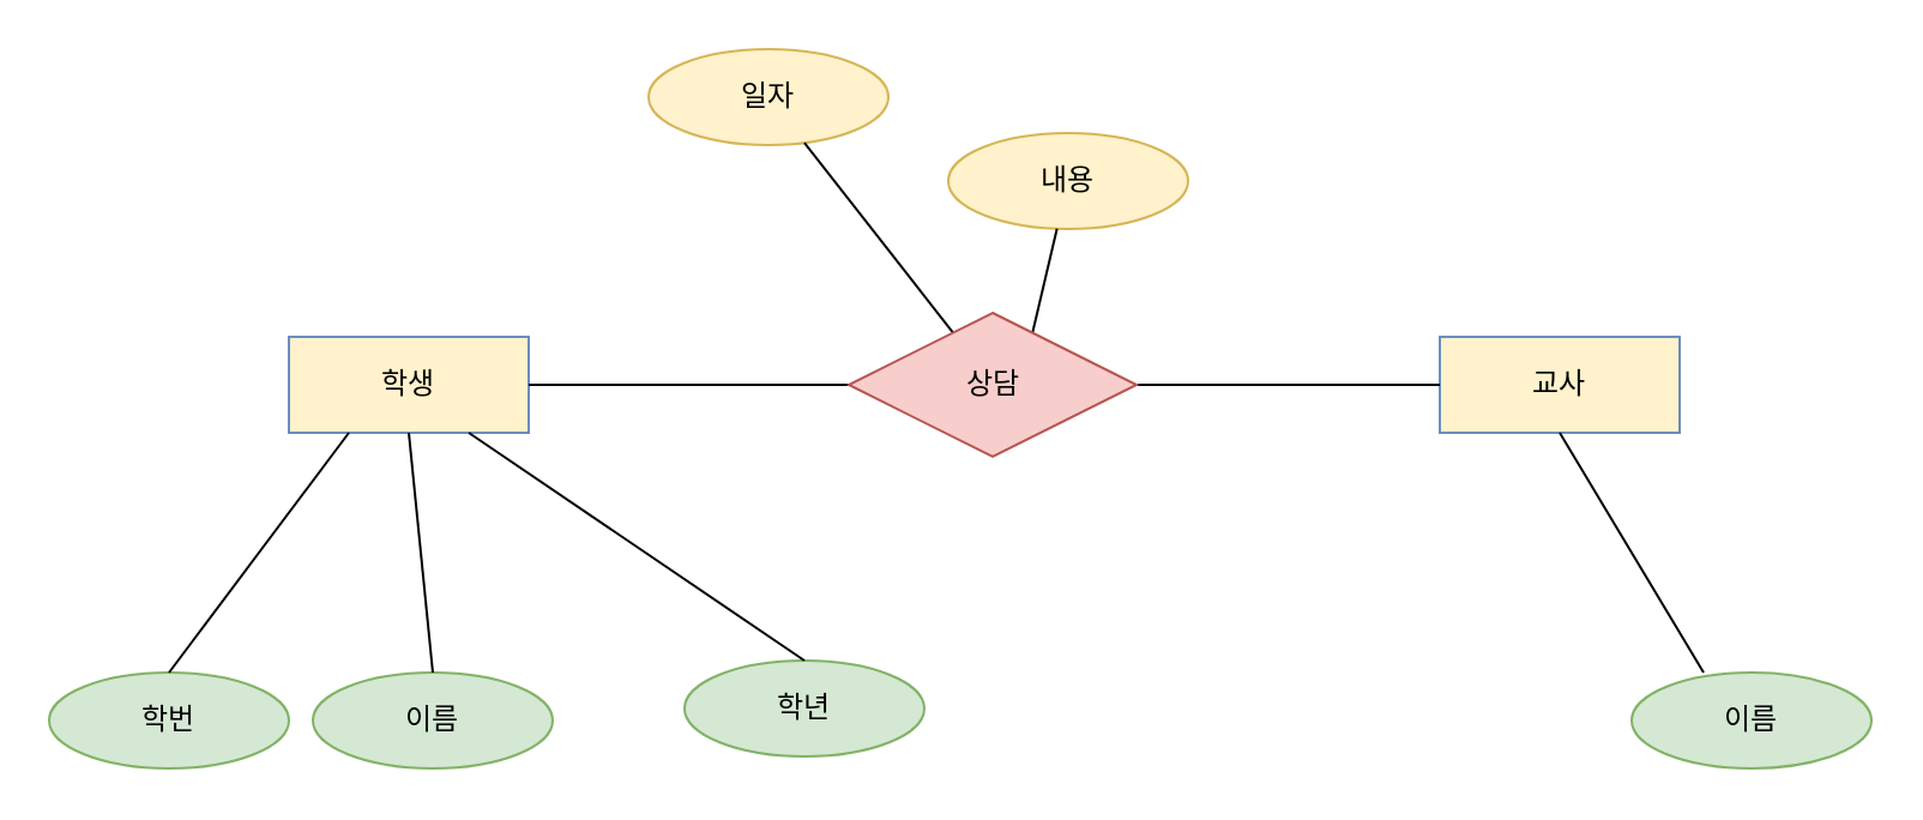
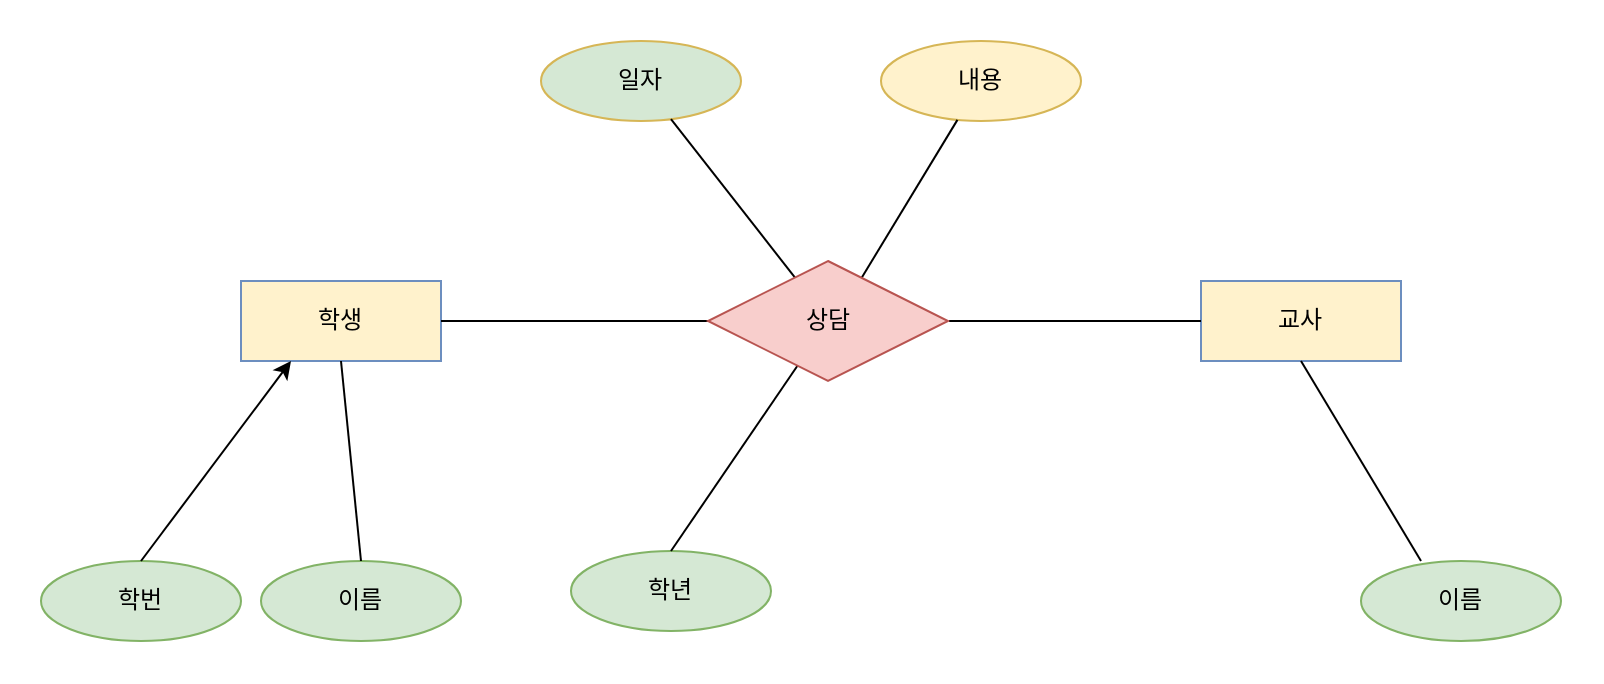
- <mxCell id="8" value="일자" style="ellipse;whiteSpace=wrap;html=1;align=center;fillColor=#fff2cc;strokeColor=#d6b656;" vertex="1" parent="1"><mxGeometry x="270" y="20" width="100" height="40" as="geometry" /></mxCell>
+ <mxCell id="8" value="일자" style="ellipse;whiteSpace=wrap;html=1;align=center;fillColor=#d5e8d4;strokeColor=#d6b656;" vertex="1" parent="1"><mxGeometry x="270" y="20" width="100" height="40" as="geometry" /></mxCell>
- <mxCell id="9" value="내용" style="ellipse;whiteSpace=wrap;html=1;align=center;fillColor=#fff2cc;strokeColor=#d6b656;" vertex="1" parent="1"><mxGeometry x="395" y="55" width="100" height="40" as="geometry" /></mxCell>
+ <mxCell id="9" value="내용" style="ellipse;whiteSpace=wrap;html=1;align=center;fillColor=#fff2cc;strokeColor=#d6b656;" vertex="1" parent="1"><mxGeometry x="440" y="20" width="100" height="40" as="geometry" /></mxCell>
- <mxCell id="10" value="" style="endArrow=none;html=1;rounded=0;exitX=0.5;exitY=0;exitDx=0;exitDy=0;entryX=0.25;entryY=1;entryDx=0;entryDy=0;" edge="1" parent="1" source="3" target="2"><mxGeometry relative="1" as="geometry"><mxPoint x="20" y="270" as="sourcePoint" /><mxPoint x="180" y="270" as="targetPoint" /></mxGeometry></mxCell>
+ <mxCell id="10" value="" style="endArrow=classic;html=1;rounded=0;exitX=0.5;exitY=0;exitDx=0;exitDy=0;entryX=0.25;entryY=1;entryDx=0;entryDy=0;" edge="1" parent="1" source="3" target="2"><mxGeometry relative="1" as="geometry"><mxPoint x="20" y="270" as="sourcePoint" /><mxPoint x="180" y="270" as="targetPoint" /></mxGeometry></mxCell>
- <mxCell id="12" value="" style="endArrow=none;html=1;rounded=0;exitX=0.5;exitY=0;exitDx=0;exitDy=0;entryX=0.75;entryY=1;entryDx=0;entryDy=0;" edge="1" parent="1" source="5" target="2"><mxGeometry relative="1" as="geometry"><mxPoint x="225" y="301" as="sourcePoint" /><mxPoint x="215.882" y="270" as="targetPoint" /></mxGeometry></mxCell>
+ <mxCell id="12" value="" style="endArrow=none;html=1;rounded=0;exitX=0.5;exitY=0;exitDx=0;exitDy=0;" edge="1" parent="1" source="5" target="19"><mxGeometry relative="1" as="geometry"><mxPoint x="225" y="301" as="sourcePoint" /><mxPoint x="215.882" y="270" as="targetPoint" /></mxGeometry></mxCell>
